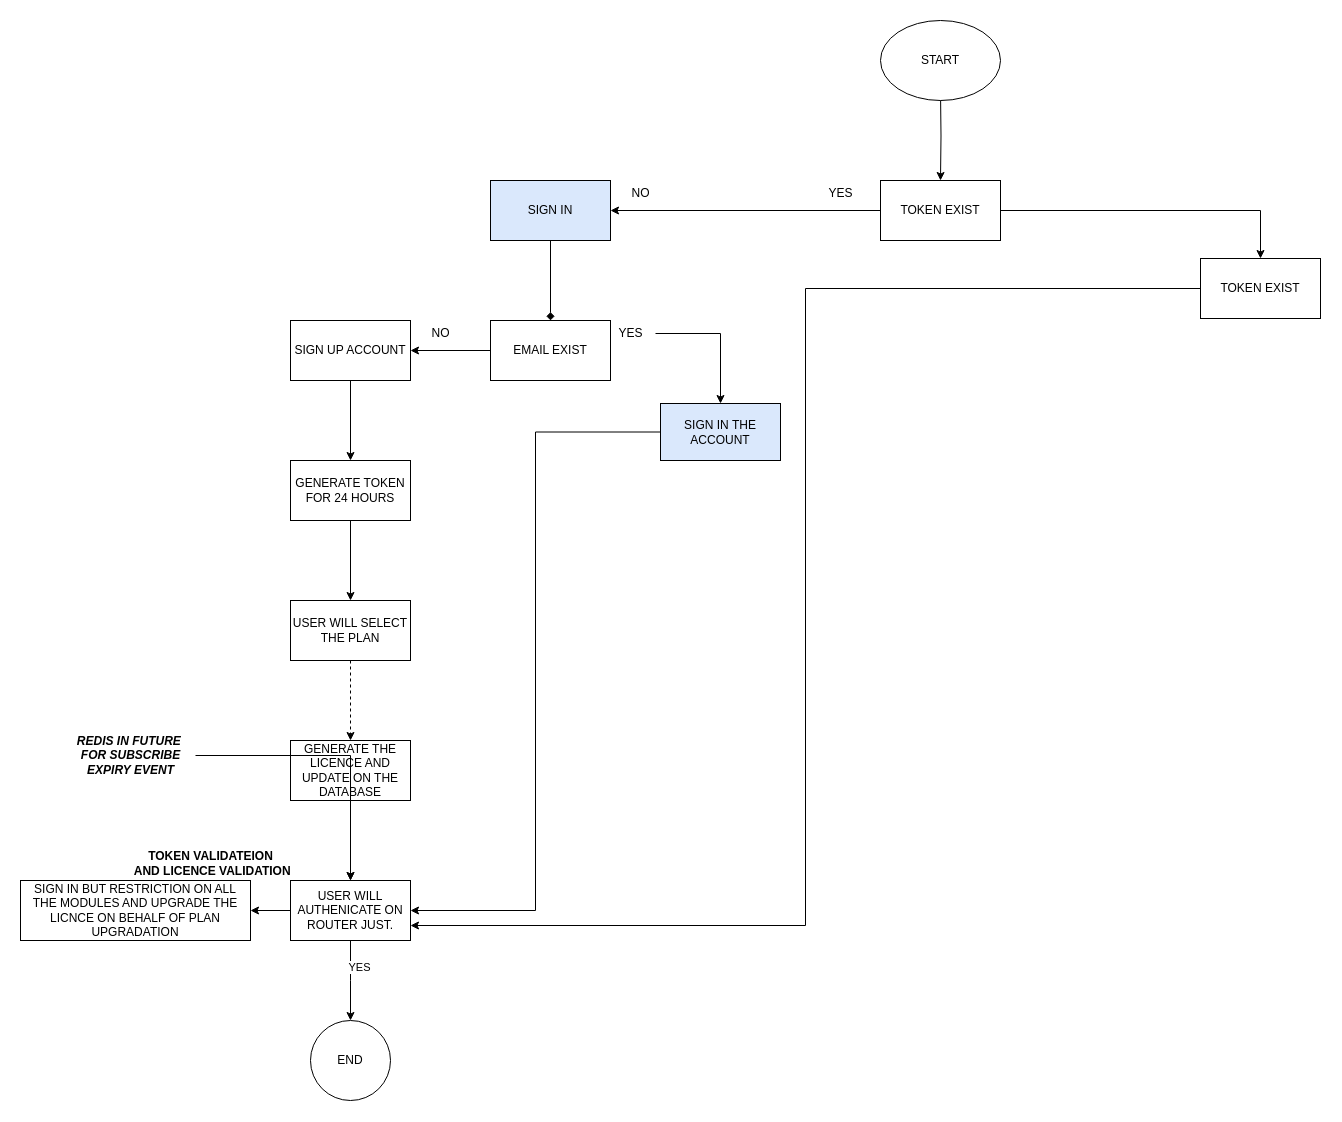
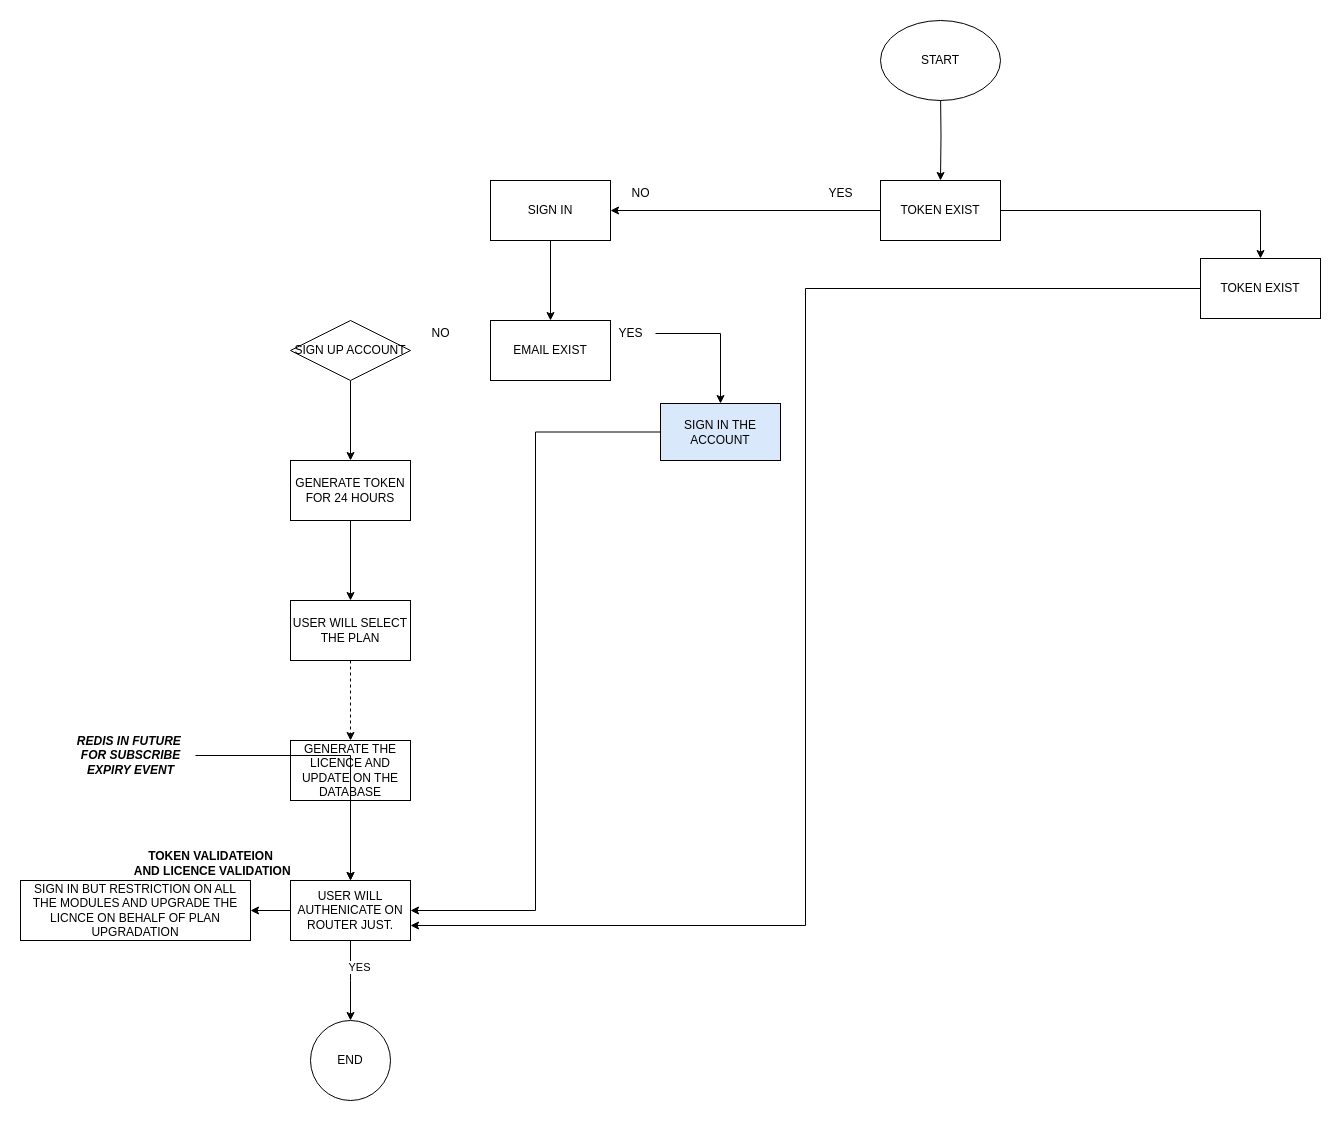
- <mxCell id="7" value="SIGN IN" style="rounded=0;whiteSpace=wrap;html=1;fillColor=#dae8fc;" vertex="1" parent="1"><mxGeometry x="490" y="180" width="120" height="60" as="geometry" /></mxCell>
+ <mxCell id="7" value="SIGN IN" style="rounded=0;whiteSpace=wrap;html=1;" vertex="1" parent="1"><mxGeometry x="490" y="180" width="120" height="60" as="geometry" /></mxCell>
- <mxCell id="6" value="" style="edgeStyle=orthogonalEdgeStyle;rounded=0;orthogonalLoop=1;jettySize=auto;html=1;endArrow=diamond;" edge="1" parent="1" source="7" target="13"><mxGeometry relative="1" as="geometry" /></mxCell>
+ <mxCell id="6" value="" style="edgeStyle=orthogonalEdgeStyle;rounded=0;orthogonalLoop=1;jettySize=auto;html=1;" edge="1" parent="1" source="7" target="13"><mxGeometry relative="1" as="geometry" /></mxCell>
- <mxCell id="15" value="SIGN UP ACCOUNT" style="rounded=0;whiteSpace=wrap;html=1;" vertex="1" parent="1"><mxGeometry x="290" y="320" width="120" height="60" as="geometry" /></mxCell>
+ <mxCell id="15" value="SIGN UP ACCOUNT" style="rhombus;whiteSpace=wrap;html=1;" vertex="1" parent="1"><mxGeometry x="290" y="320" width="120" height="60" as="geometry" /></mxCell>
- <mxCell id="12" value="" style="edgeStyle=orthogonalEdgeStyle;rounded=0;orthogonalLoop=1;jettySize=auto;html=1;" edge="1" parent="1" source="13" target="15"><mxGeometry relative="1" as="geometry" /></mxCell>
